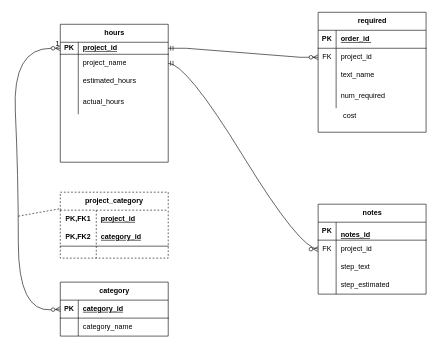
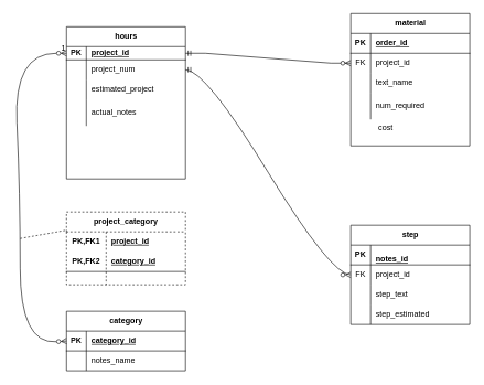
- <mxCell id="28" value="required" style="shape=table;startSize=30;container=1;collapsible=1;childLayout=tableLayout;fixedRows=1;rowLines=0;fontStyle=1;align=center;resizeLast=1;html=1;gradientColor=none;swimlaneFillColor=none;" vertex="1" parent="1"><mxGeometry x="530" y="20" width="180" height="200" as="geometry" /></mxCell>
+ <mxCell id="28" value="material" style="shape=table;startSize=30;container=1;collapsible=1;childLayout=tableLayout;fixedRows=1;rowLines=0;fontStyle=1;align=center;resizeLast=1;html=1;gradientColor=none;swimlaneFillColor=none;" vertex="1" parent="1"><mxGeometry x="530" y="20" width="180" height="200" as="geometry" /></mxCell>
- <mxCell id="8" value="project_name" style="shape=partialRectangle;connectable=0;fillColor=none;top=0;left=0;bottom=0;right=0;align=left;spacingLeft=6;overflow=hidden;whiteSpace=wrap;html=1;" vertex="1" parent="6"><mxGeometry x="30.0" width="150.0" height="30" as="geometry"><mxRectangle width="150.0" height="30" as="alternateBounds" /></mxGeometry></mxCell>
+ <mxCell id="8" value="project_num" style="shape=partialRectangle;connectable=0;fillColor=none;top=0;left=0;bottom=0;right=0;align=left;spacingLeft=6;overflow=hidden;whiteSpace=wrap;html=1;" vertex="1" parent="6"><mxGeometry x="30.0" width="150.0" height="30" as="geometry"><mxRectangle width="150.0" height="30" as="alternateBounds" /></mxGeometry></mxCell>
- <mxCell id="11" value="estimated_hours" style="shape=partialRectangle;connectable=0;fillColor=none;top=0;left=0;bottom=0;right=0;align=left;spacingLeft=6;overflow=hidden;whiteSpace=wrap;html=1;" vertex="1" parent="9"><mxGeometry x="30.0" width="150.0" height="30" as="geometry"><mxRectangle width="150.0" height="30" as="alternateBounds" /></mxGeometry></mxCell>
+ <mxCell id="11" value="estimated_project" style="shape=partialRectangle;connectable=0;fillColor=none;top=0;left=0;bottom=0;right=0;align=left;spacingLeft=6;overflow=hidden;whiteSpace=wrap;html=1;" vertex="1" parent="9"><mxGeometry x="30.0" width="150.0" height="30" as="geometry"><mxRectangle width="150.0" height="30" as="alternateBounds" /></mxGeometry></mxCell>
- <mxCell id="14" value="actual_hours" style="shape=partialRectangle;connectable=0;fillColor=none;top=0;left=0;bottom=0;right=0;align=left;spacingLeft=6;overflow=hidden;whiteSpace=wrap;html=1;" vertex="1" parent="12"><mxGeometry x="30.0" width="150.0" height="40" as="geometry"><mxRectangle width="150.0" height="40" as="alternateBounds" /></mxGeometry></mxCell>
+ <mxCell id="14" value="actual_notes" style="shape=partialRectangle;connectable=0;fillColor=none;top=0;left=0;bottom=0;right=0;align=left;spacingLeft=6;overflow=hidden;whiteSpace=wrap;html=1;" vertex="1" parent="12"><mxGeometry x="30.0" width="150.0" height="40" as="geometry"><mxRectangle width="150.0" height="40" as="alternateBounds" /></mxGeometry></mxCell>
- <mxCell id="15" value="notes" style="shape=table;startSize=30;container=1;collapsible=1;childLayout=tableLayout;fixedRows=1;rowLines=0;fontStyle=1;align=center;resizeLast=1;html=1;" vertex="1" parent="1"><mxGeometry x="530" y="340" width="180" height="150" as="geometry" /></mxCell>
+ <mxCell id="15" value="step" style="shape=table;startSize=30;container=1;collapsible=1;childLayout=tableLayout;fixedRows=1;rowLines=0;fontStyle=1;align=center;resizeLast=1;html=1;" vertex="1" parent="1"><mxGeometry x="530" y="340" width="180" height="150" as="geometry" /></mxCell>
- <mxCell id="47" value="category_name" style="shape=partialRectangle;connectable=0;fillColor=none;top=0;left=0;bottom=0;right=0;align=left;spacingLeft=6;overflow=hidden;whiteSpace=wrap;html=1;" vertex="1" parent="45"><mxGeometry x="30" width="150" height="30" as="geometry"><mxRectangle width="150" height="30" as="alternateBounds" /></mxGeometry></mxCell>
+ <mxCell id="47" value="notes_name" style="shape=partialRectangle;connectable=0;fillColor=none;top=0;left=0;bottom=0;right=0;align=left;spacingLeft=6;overflow=hidden;whiteSpace=wrap;html=1;" vertex="1" parent="45"><mxGeometry x="30" width="150" height="30" as="geometry"><mxRectangle width="150" height="30" as="alternateBounds" /></mxGeometry></mxCell>
